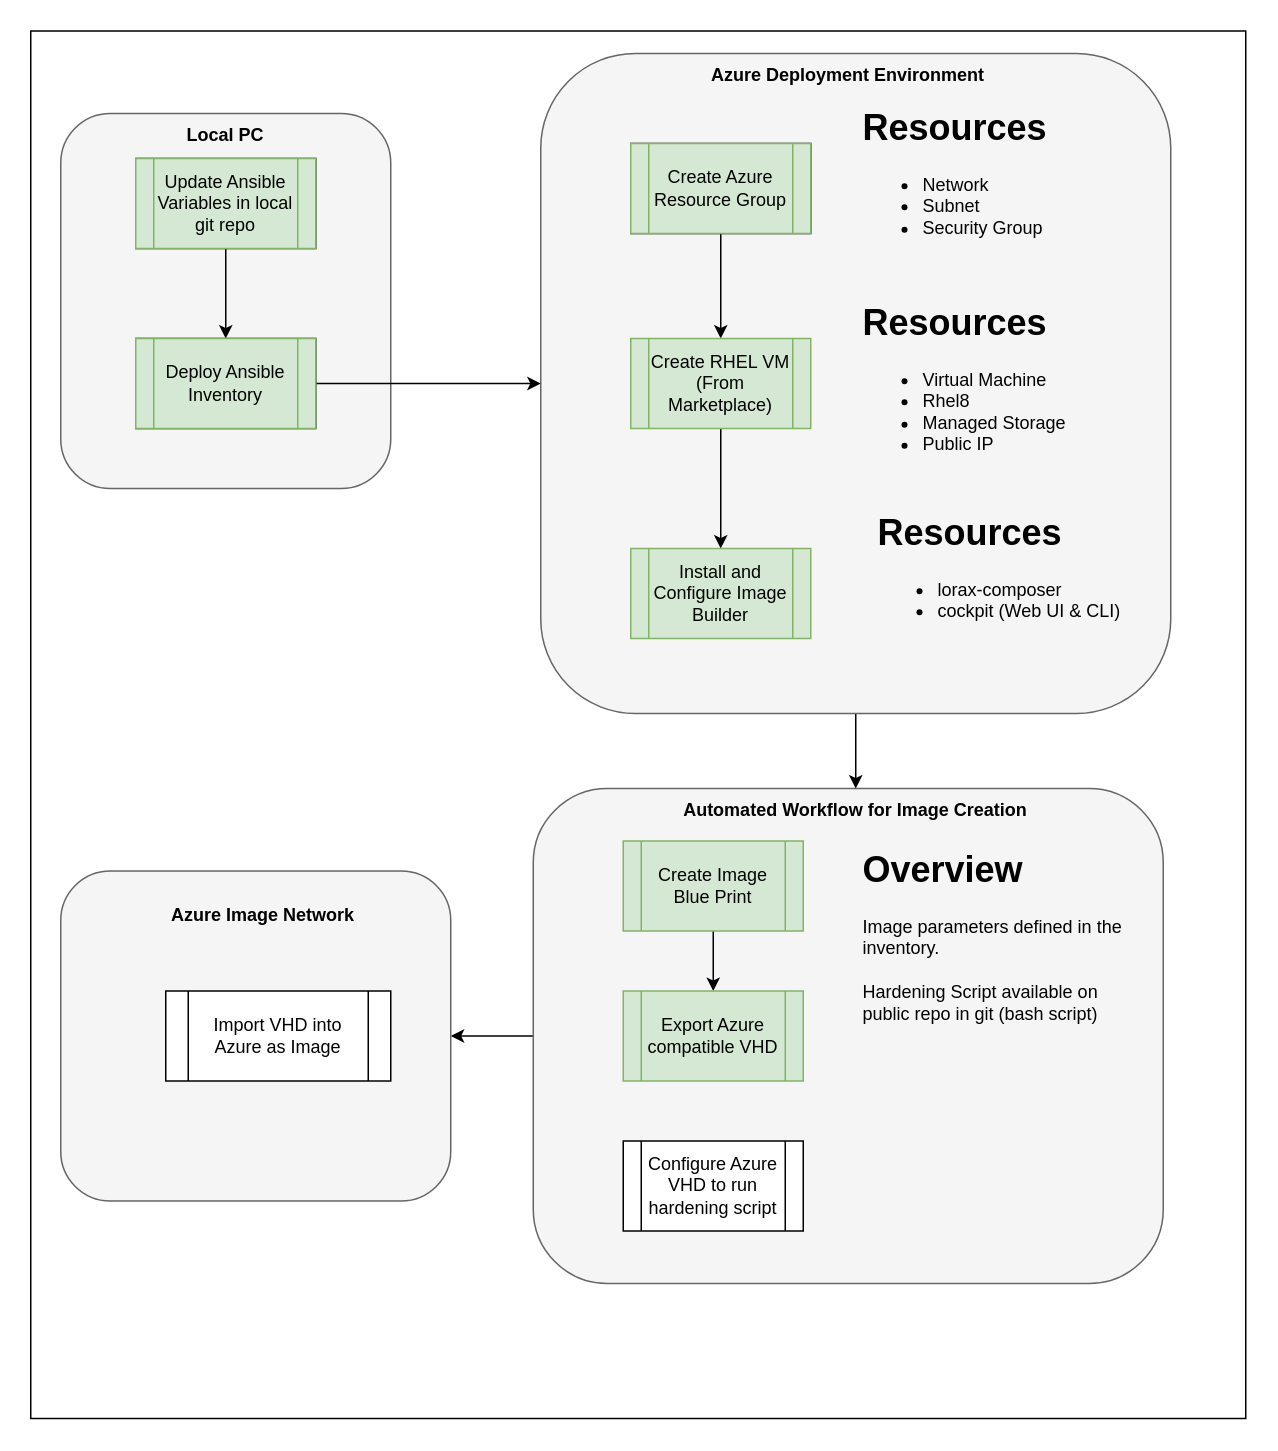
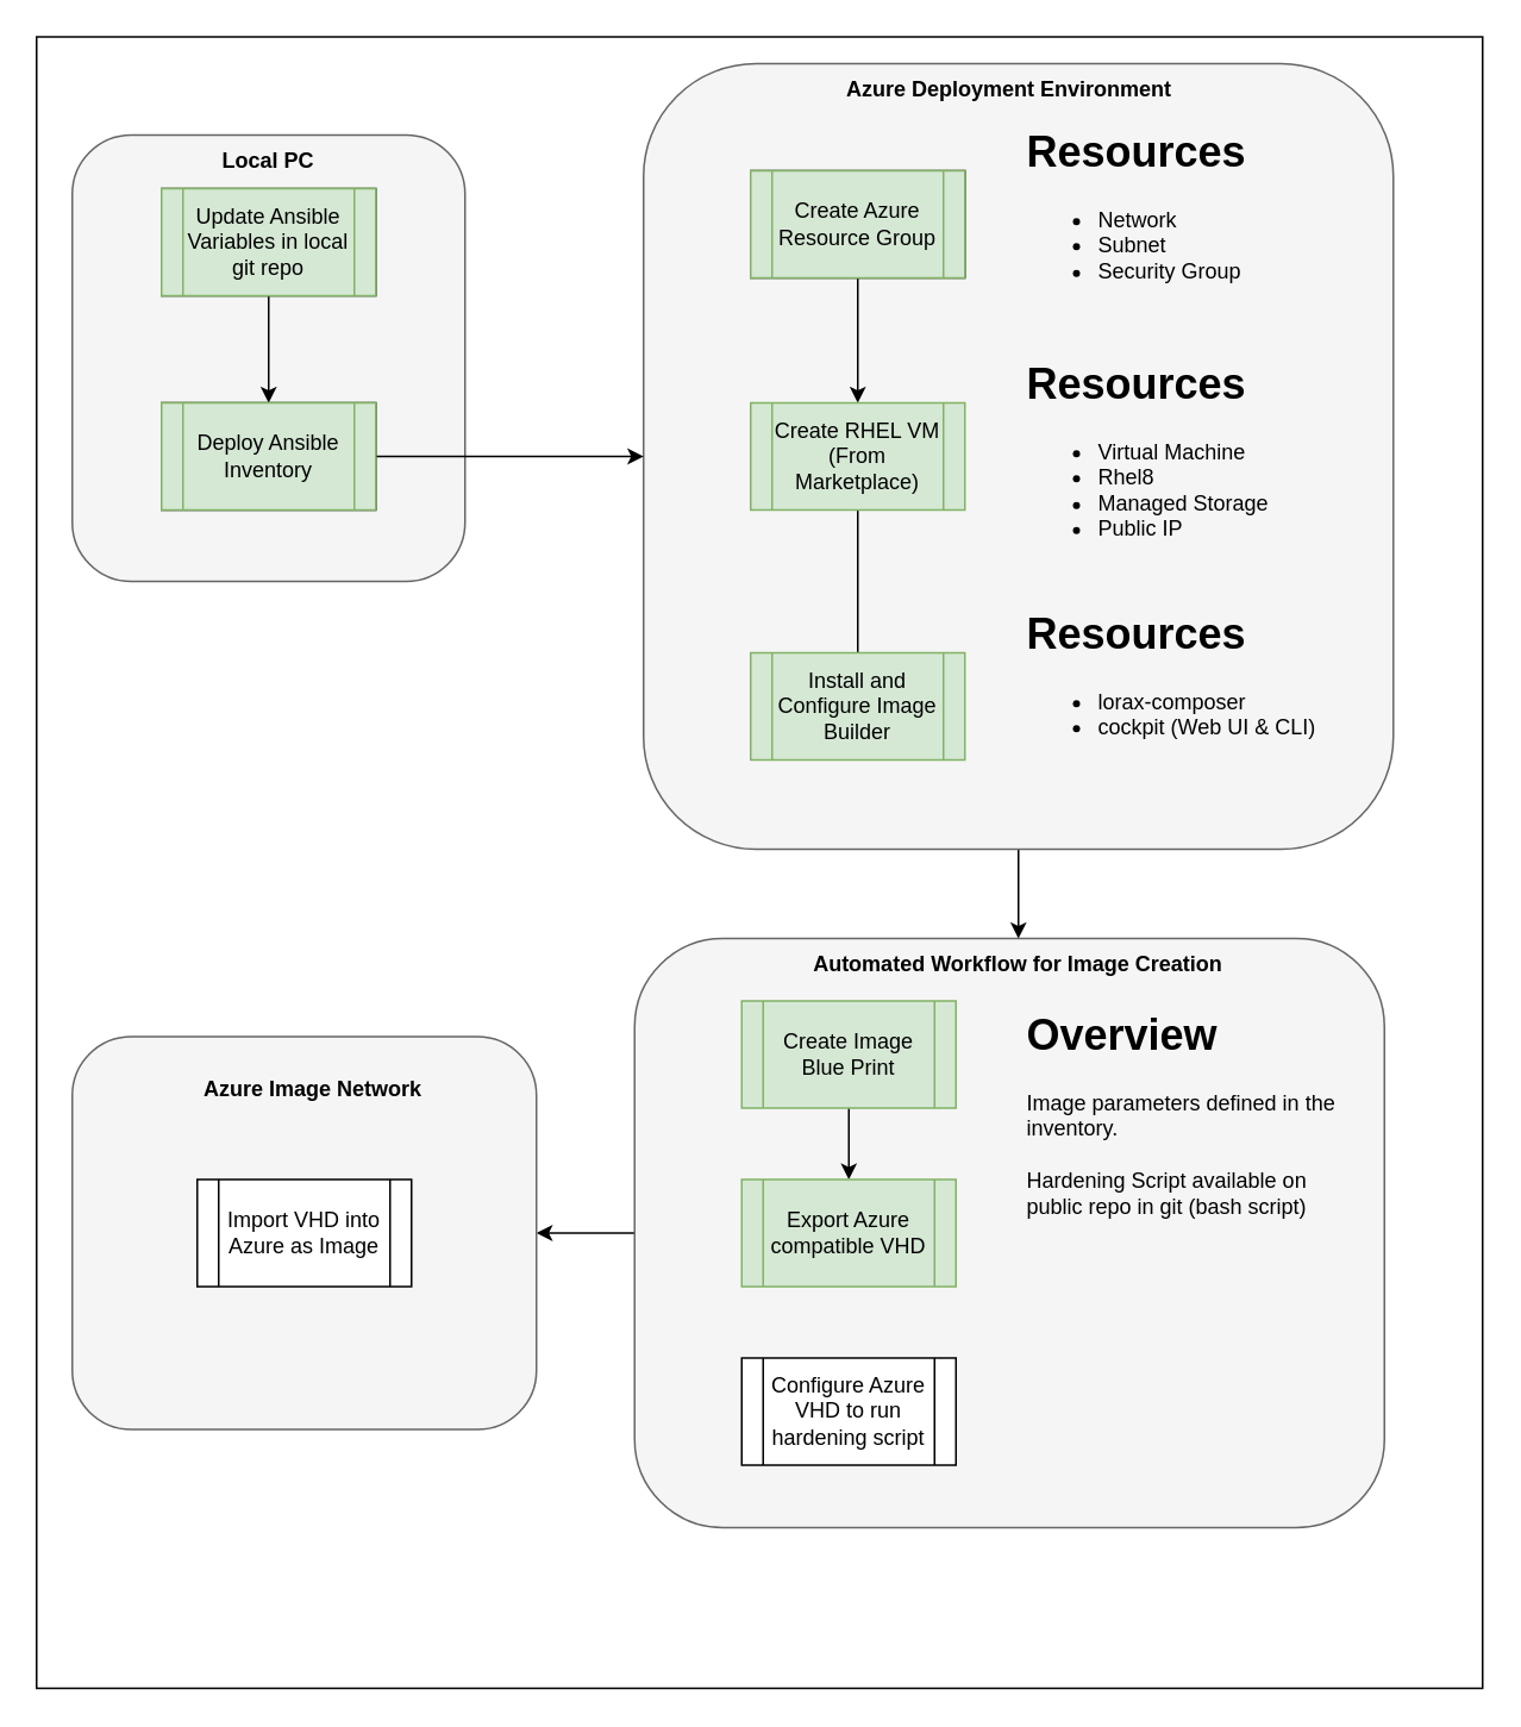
- <mxCell id="15" value="" style="edgeStyle=orthogonalEdgeStyle;rounded=0;orthogonalLoop=1;jettySize=auto;html=1;" parent="1" source="16" target="18" edge="1"><mxGeometry relative="1" as="geometry" /></mxCell>
+ <mxCell id="15" value="" style="edgeStyle=orthogonalEdgeStyle;rounded=0;orthogonalLoop=1;jettySize=auto;html=1;endArrow=none;" parent="1" source="16" target="18" edge="1"><mxGeometry relative="1" as="geometry" /></mxCell>
- <mxCell id="19" value="&lt;h1&gt;Resources&lt;/h1&gt;&lt;div&gt;&lt;ul&gt;&lt;li&gt;lorax-composer&lt;/li&gt;&lt;li&gt;cockpit (Web UI &amp;amp; CLI)&lt;/li&gt;&lt;/ul&gt;&lt;/div&gt;" style="text;html=1;strokeColor=none;fillColor=none;spacing=5;spacingTop=-20;whiteSpace=wrap;overflow=hidden;rounded=0;" parent="1" vertex="1"><mxGeometry x="580" y="335" width="190" height="120" as="geometry" /></mxCell>
+ <mxCell id="19" value="&lt;h1&gt;Resources&lt;/h1&gt;&lt;div&gt;&lt;ul&gt;&lt;li&gt;lorax-composer&lt;/li&gt;&lt;li&gt;cockpit (Web UI &amp;amp; CLI)&lt;/li&gt;&lt;/ul&gt;&lt;/div&gt;" style="text;html=1;strokeColor=none;fillColor=none;spacing=5;spacingTop=-20;whiteSpace=wrap;overflow=hidden;rounded=0;" parent="1" vertex="1"><mxGeometry x="570" y="335" width="190" height="120" as="geometry" /></mxCell>
- <mxCell id="26" value="Import VHD into Azure as Image" style="shape=process;whiteSpace=wrap;html=1;backgroundOutline=1;" parent="1" vertex="1"><mxGeometry x="110" y="660" width="150" height="60" as="geometry" /></mxCell>
+ <mxCell id="26" value="Import VHD into Azure as Image" style="shape=process;whiteSpace=wrap;html=1;backgroundOutline=1;" parent="1" vertex="1"><mxGeometry x="110" y="660" width="120" height="60" as="geometry" /></mxCell>
